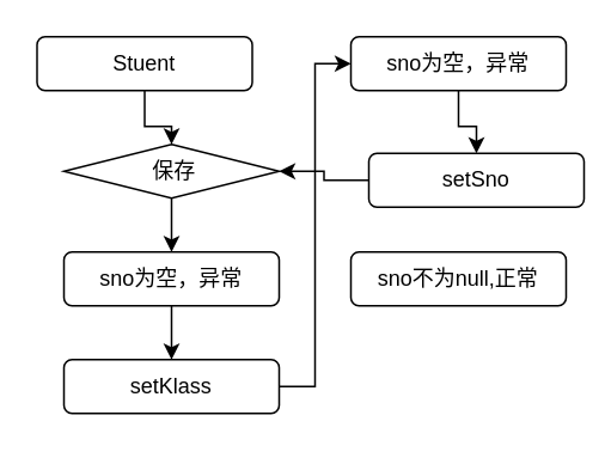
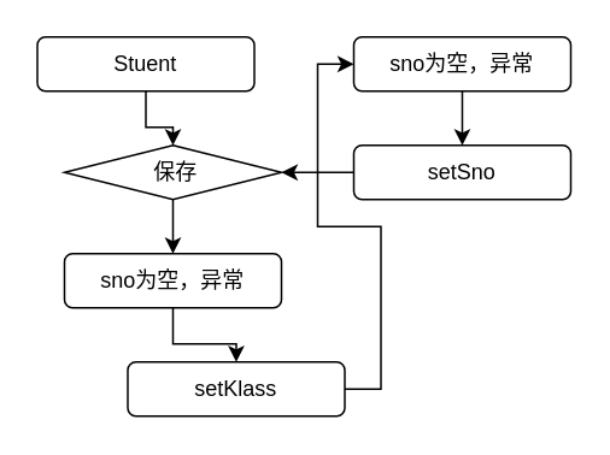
- <mxCell id="13" value="setSno" style="rounded=1;whiteSpace=wrap;html=1;" vertex="1" parent="1"><mxGeometry x="205" y="85" width="120" height="30" as="geometry" /></mxCell>
+ <mxCell id="13" value="setSno" style="rounded=1;whiteSpace=wrap;html=1;" vertex="1" parent="1"><mxGeometry x="195" y="80" width="120" height="30" as="geometry" /></mxCell>
- <mxCell id="14" value="sno不为null,正常" style="rounded=1;whiteSpace=wrap;html=1;" vertex="1" parent="1"><mxGeometry x="195" y="140" width="120" height="30" as="geometry" /></mxCell>
- <mxCell id="9" value="&lt;span style=&quot;white-space: normal&quot;&gt;setKlass&lt;/span&gt;" style="rounded=1;whiteSpace=wrap;html=1;" vertex="1" parent="1"><mxGeometry x="35" y="200" width="120" height="30" as="geometry" /></mxCell>
+ <mxCell id="9" value="&lt;span style=&quot;white-space: normal&quot;&gt;setKlass&lt;/span&gt;" style="rounded=1;whiteSpace=wrap;html=1;" vertex="1" parent="1"><mxGeometry x="70" y="200" width="120" height="30" as="geometry" /></mxCell>
